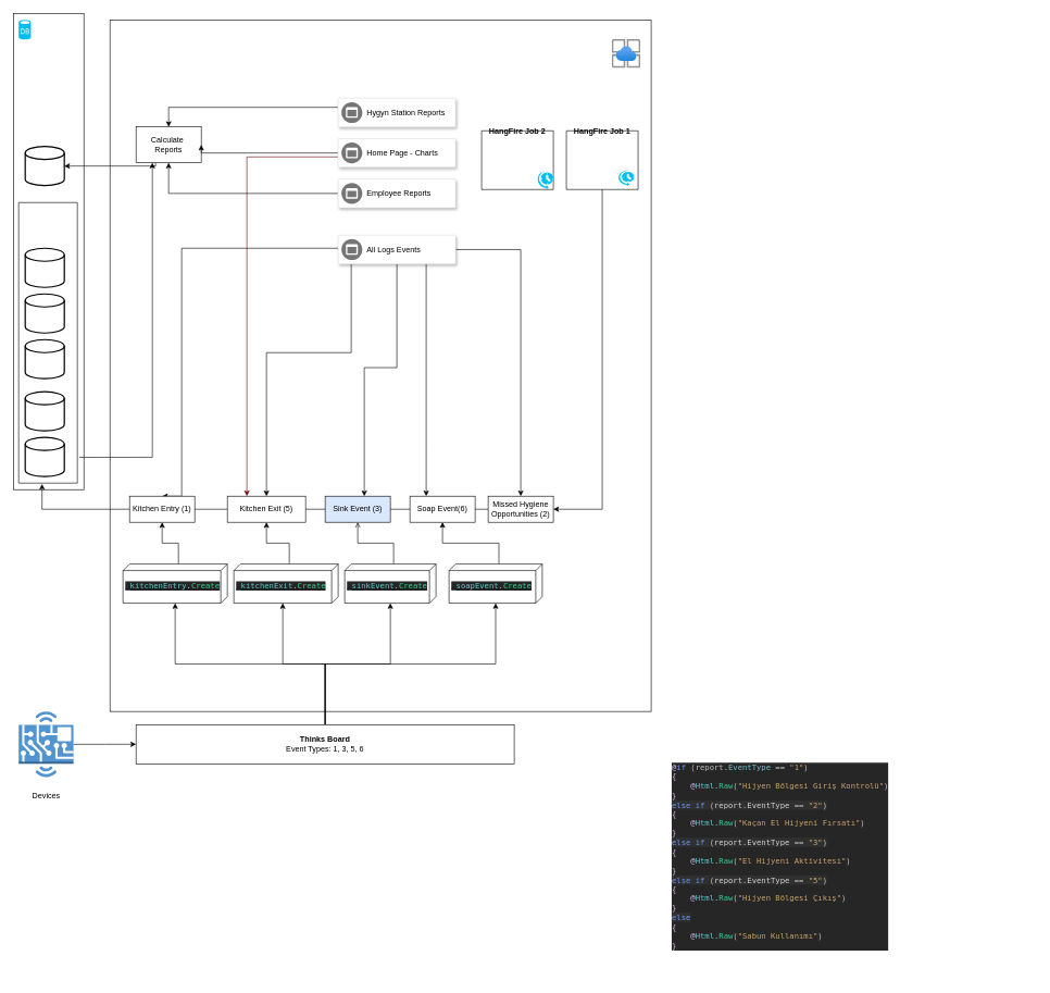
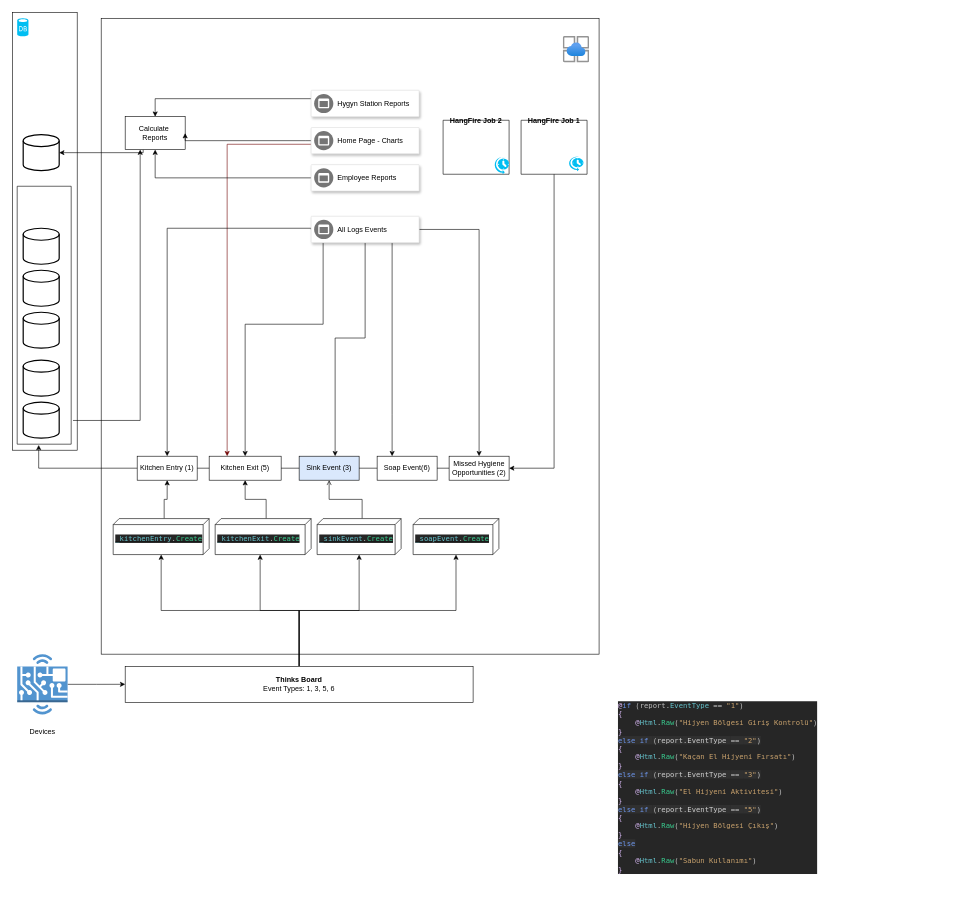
- <mxCell id="57" value="Kitchen Entry (1)" style="whiteSpace=wrap;html=1;align=center;" vertex="1" parent="1"><mxGeometry x="198" y="760" width="100" height="40" as="geometry" /></mxCell>
+ <mxCell id="57" value="Kitchen Entry (1)" style="whiteSpace=wrap;html=1;align=center;" vertex="1" parent="1"><mxGeometry x="228" y="760" width="100" height="40" as="geometry" /></mxCell>
- <mxCell id="44" style="edgeStyle=orthogonalEdgeStyle;rounded=0;orthogonalLoop=1;jettySize=auto;html=1;exitX=0;exitY=0;exitDx=0;exitDy=66.5;exitPerimeter=0;" edge="1" parent="1" source="45" target="12"><mxGeometry relative="1" as="geometry" /></mxCell>
